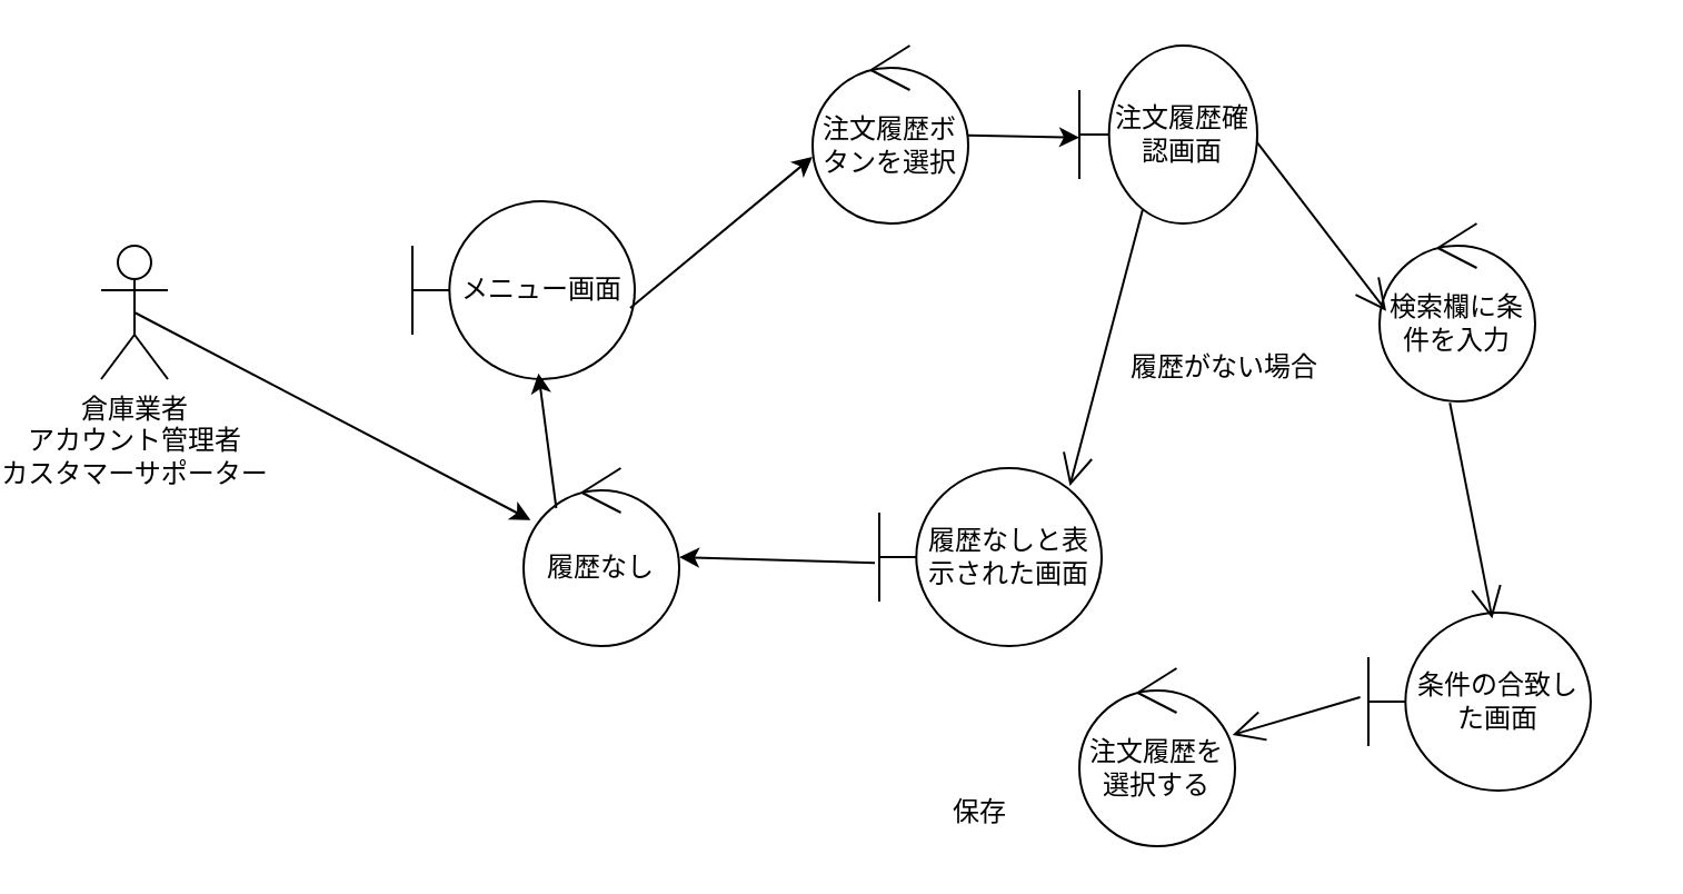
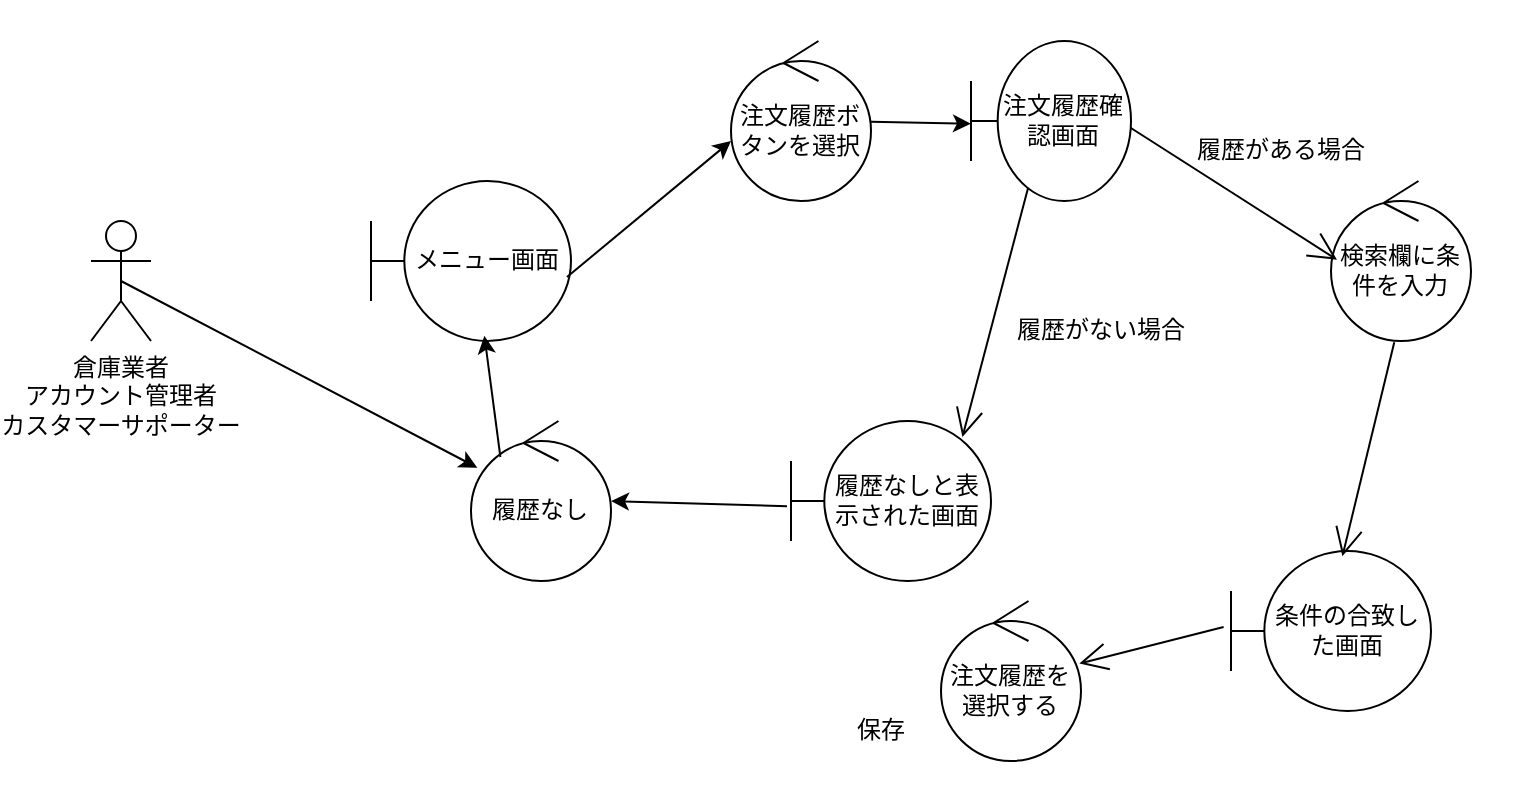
+ <mxCell id="18" value="履歴がある場合" style="text;html=1;align=center;verticalAlign=middle;resizable=0;points=[];autosize=1;strokeColor=none;fillColor=none;" vertex="1" parent="1"><mxGeometry x="560" y="60" width="110" height="30" as="geometry" /></mxCell>
- <mxCell id="8" value="検索欄に条件を入力" style="ellipse;shape=umlControl;whiteSpace=wrap;html=1;" parent="1" vertex="1"><mxGeometry x="595" y="100" width="70" height="80" as="geometry" /></mxCell>
+ <mxCell id="8" value="検索欄に条件を入力" style="ellipse;shape=umlControl;whiteSpace=wrap;html=1;" parent="1" vertex="1"><mxGeometry x="640" y="90" width="70" height="80" as="geometry" /></mxCell>
- <mxCell id="13" value="注文履歴を選択する" style="ellipse;shape=umlControl;whiteSpace=wrap;html=1;" parent="1" vertex="1"><mxGeometry x="460" y="300" width="70" height="80" as="geometry" /></mxCell>
+ <mxCell id="13" value="注文履歴を選択する" style="ellipse;shape=umlControl;whiteSpace=wrap;html=1;" parent="1" vertex="1"><mxGeometry x="445" y="300" width="70" height="80" as="geometry" /></mxCell>
